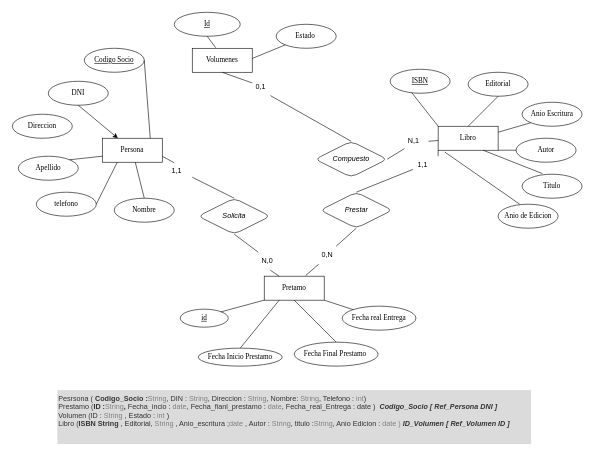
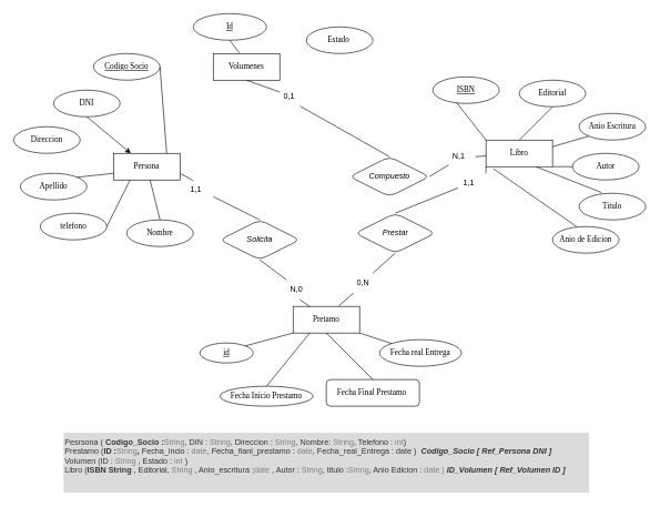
- <mxCell id="44" value="" style="endArrow=none;html=1;rounded=1;exitX=1;exitY=0.425;exitDx=0;exitDy=0;exitPerimeter=0;" parent="1" source="43" target="18" edge="1"><mxGeometry relative="1" as="geometry"><mxPoint x="420" y="450" as="sourcePoint" /><mxPoint x="580" y="450" as="targetPoint" /></mxGeometry></mxCell>
- <mxCell id="19" value="Fecha Final Prestamo&amp;nbsp;" style="ellipse;whiteSpace=wrap;html=1;align=center;rounded=1;fontFamily=Comic Sans MS;fontStyle=0" parent="1" vertex="1"><mxGeometry x="490" y="570" width="140" height="40" as="geometry" /></mxCell>
+ <mxCell id="19" value="Fecha Final Prestamo&amp;nbsp;" style="whiteSpace=wrap;html=1;align=center;fontFamily=Comic Sans MS;fontStyle=0;rounded=1;" parent="1" vertex="1"><mxGeometry x="490" y="570" width="140" height="40" as="geometry" /></mxCell>
